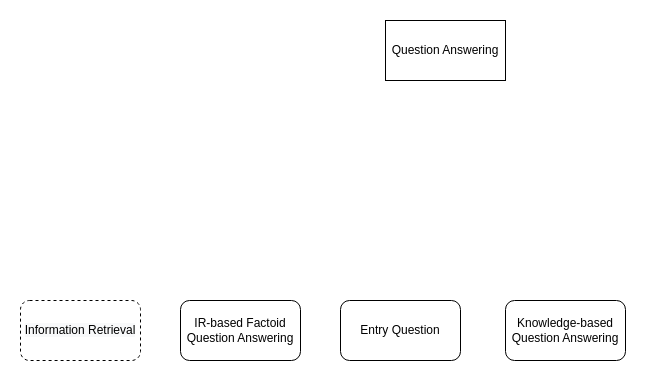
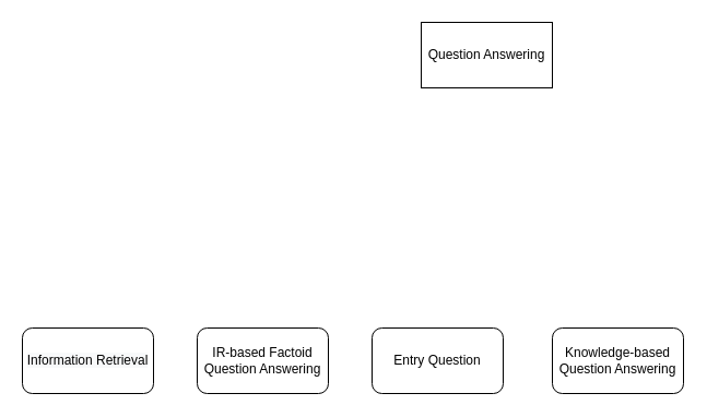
- <mxCell id="3" value="&#10;&#10;&lt;span style=&quot;color: rgb(0, 0, 0); font-family: helvetica; font-size: 12px; font-style: normal; font-weight: 400; letter-spacing: normal; text-align: center; text-indent: 0px; text-transform: none; word-spacing: 0px; background-color: rgb(248, 249, 250); display: inline; float: none;&quot;&gt;Information Retrieval&lt;/span&gt;&#10;&#10;" style="rounded=1;whiteSpace=wrap;html=1;dashed=1;" vertex="1" parent="1"><mxGeometry y="300" width="120" height="60" as="geometry" x="20" /></mxCell>
+ <mxCell id="3" value="&#10;&#10;&lt;span style=&quot;color: rgb(0, 0, 0); font-family: helvetica; font-size: 12px; font-style: normal; font-weight: 400; letter-spacing: normal; text-align: center; text-indent: 0px; text-transform: none; word-spacing: 0px; background-color: rgb(248, 249, 250); display: inline; float: none;&quot;&gt;Information Retrieval&lt;/span&gt;&#10;&#10;" style="rounded=1;whiteSpace=wrap;html=1;" vertex="1" parent="1"><mxGeometry y="300" width="120" height="60" as="geometry" x="20" /></mxCell>
